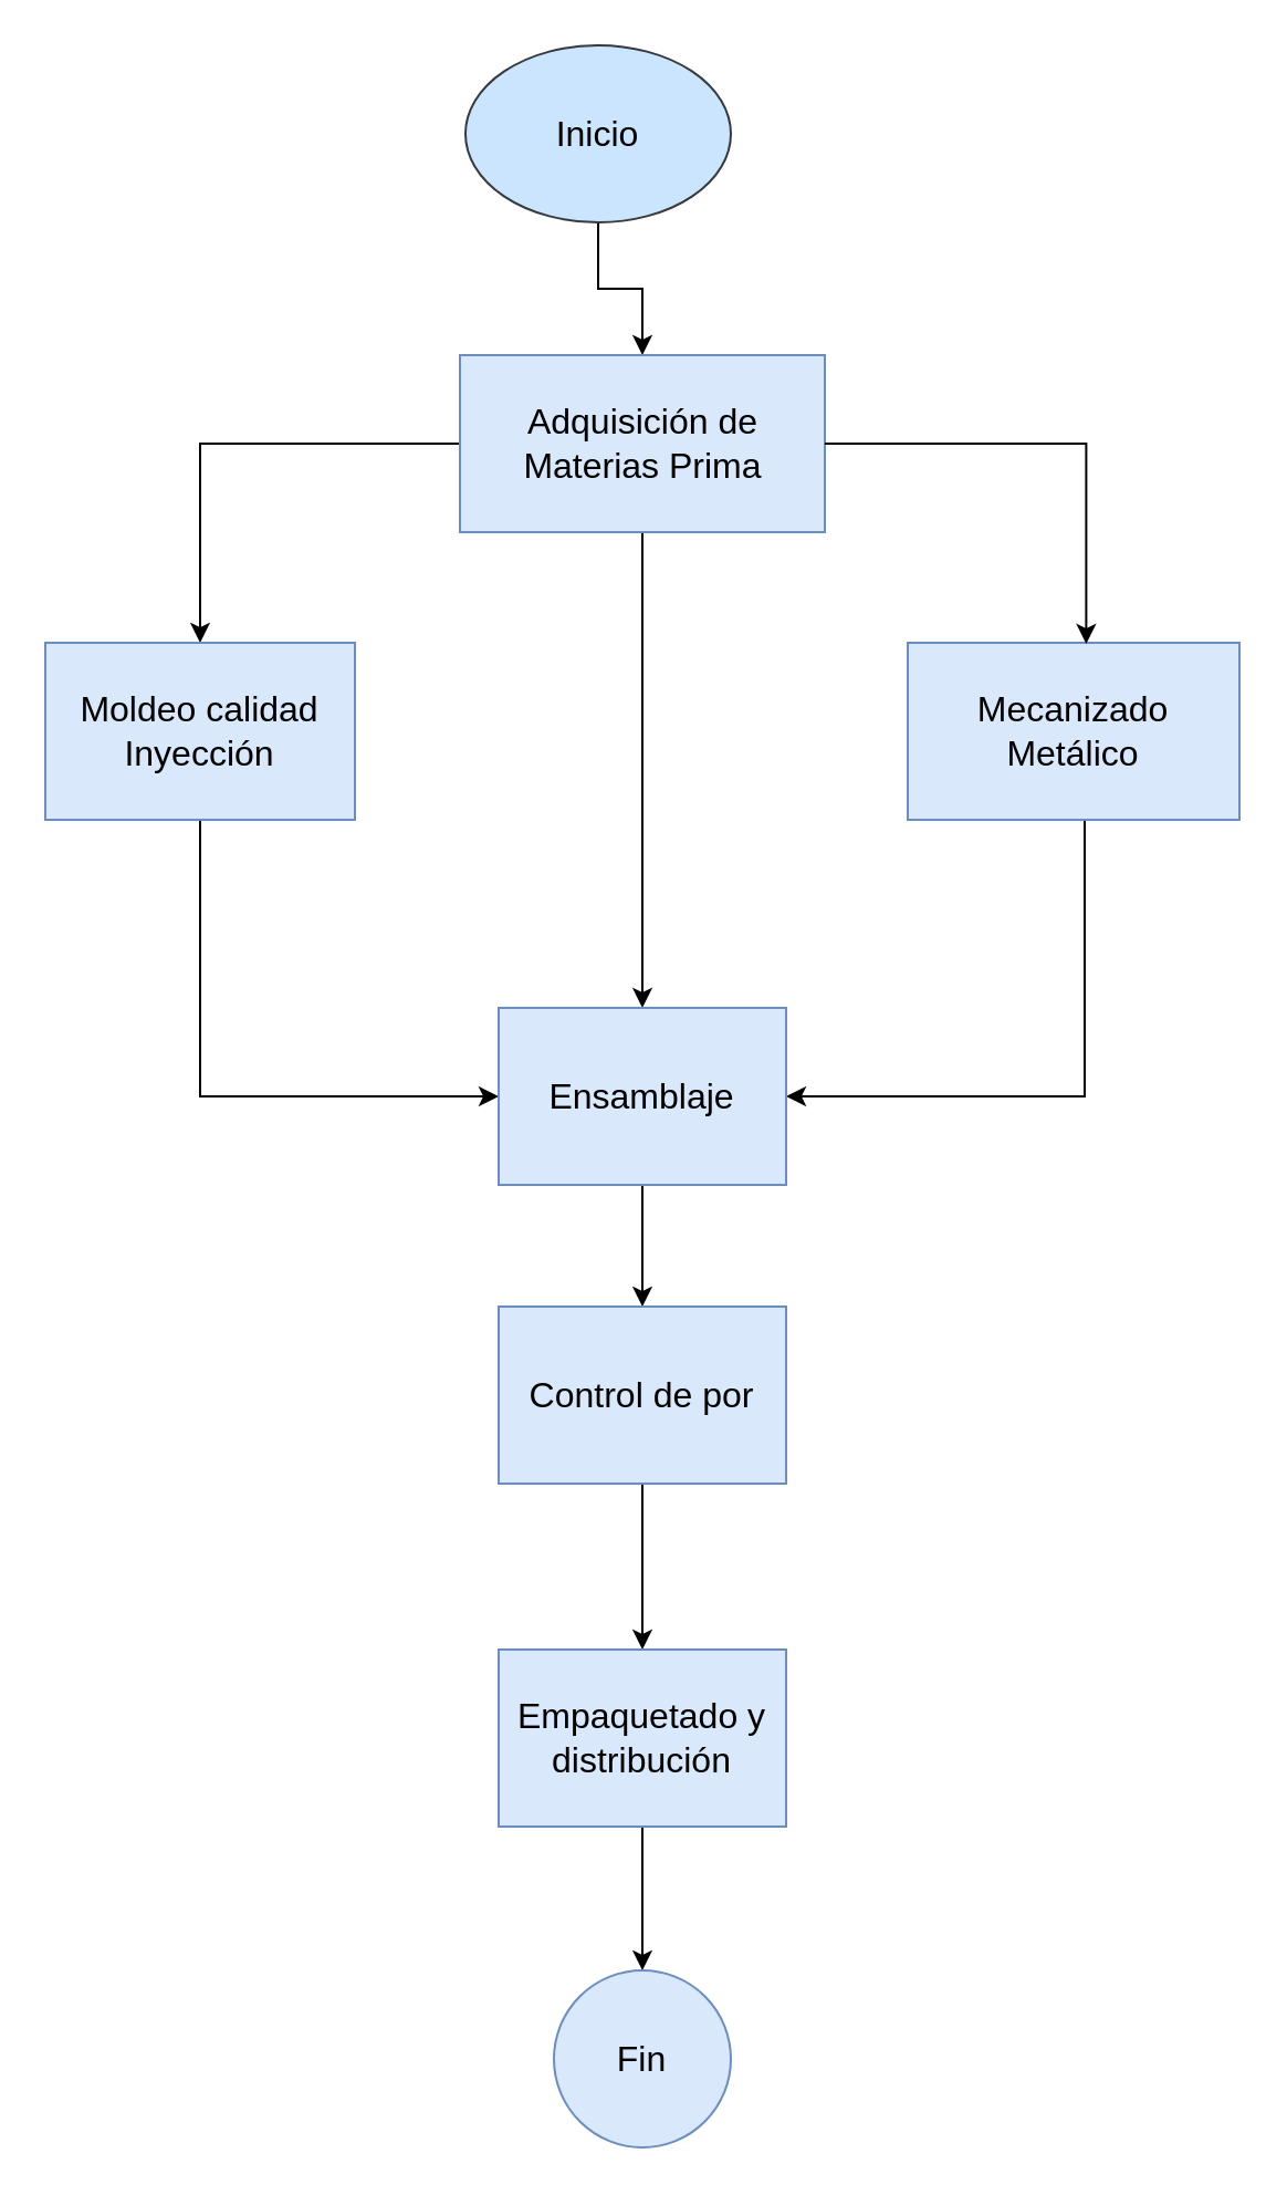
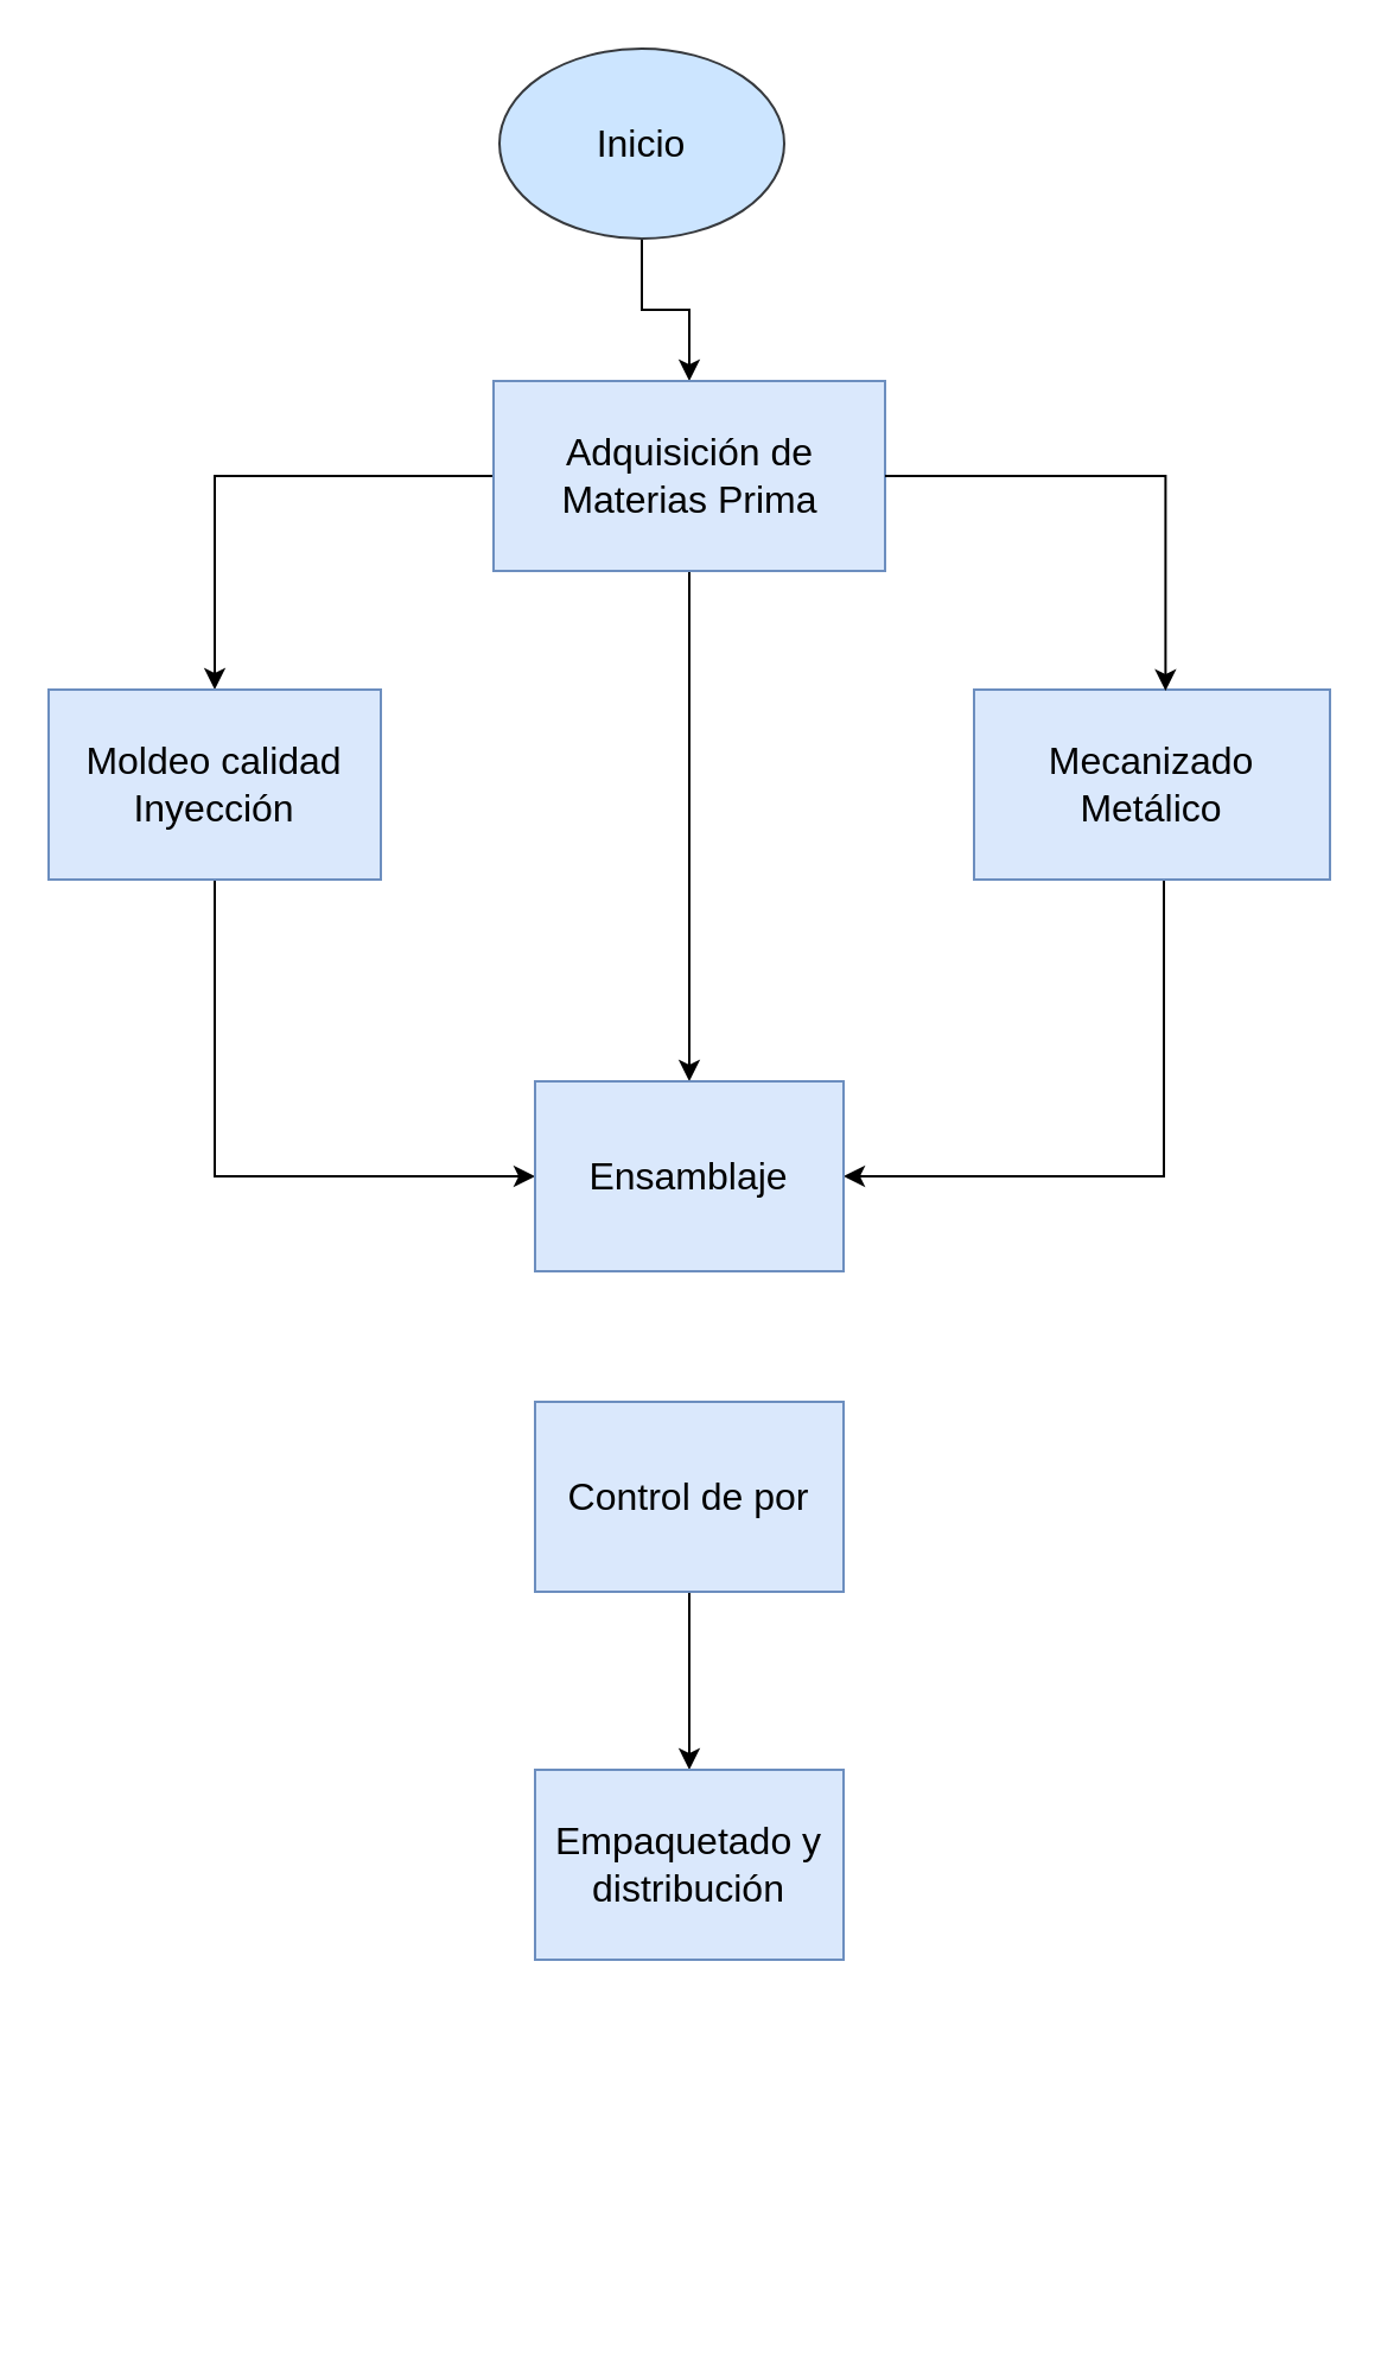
- <mxCell id="11" value="" style="edgeStyle=orthogonalEdgeStyle;rounded=0;orthogonalLoop=1;jettySize=auto;html=1;" edge="1" parent="1" source="12" target="15"><mxGeometry relative="1" as="geometry" /></mxCell>
- <mxCell id="16" value="" style="edgeStyle=orthogonalEdgeStyle;rounded=0;orthogonalLoop=1;jettySize=auto;html=1;" edge="1" parent="1" source="17" target="18"><mxGeometry relative="1" as="geometry" /></mxCell>
- <mxCell id="18" value="Fin" style="ellipse;whiteSpace=wrap;html=1;fontSize=16;fillColor=#dae8fc;strokeColor=#6c8ebf;rounded=0;" vertex="1" parent="1"><mxGeometry x="250" y="890" width="80" height="80" as="geometry" /></mxCell>
